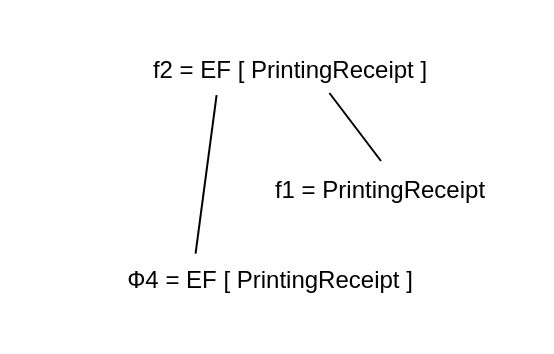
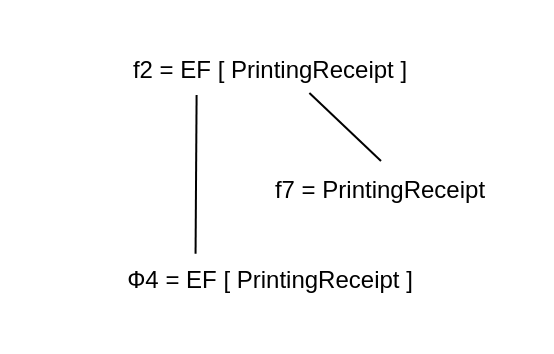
- <mxCell id="2" value="f2 = EF [ PrintingReceipt ]" style="text;html=1;align=center;verticalAlign=middle;whiteSpace=wrap;rounded=0;" vertex="1" parent="1"><mxGeometry x="45" y="20" width="200" height="30" as="geometry" /></mxCell>
+ <mxCell id="2" value="f2 = EF [ PrintingReceipt ]" style="text;html=1;align=center;verticalAlign=middle;whiteSpace=wrap;rounded=0;" vertex="1" parent="1"><mxGeometry x="35" y="20" width="200" height="30" as="geometry" /></mxCell>
- <mxCell id="4" value="f1 = PrintingReceipt" style="text;html=1;align=center;verticalAlign=middle;whiteSpace=wrap;rounded=0;" vertex="1" parent="1"><mxGeometry x="125" y="80" width="130" height="30" as="geometry" /></mxCell>
+ <mxCell id="4" value="f7 = PrintingReceipt" style="text;html=1;align=center;verticalAlign=middle;whiteSpace=wrap;rounded=0;" vertex="1" parent="1"><mxGeometry x="125" y="80" width="130" height="30" as="geometry" /></mxCell>
